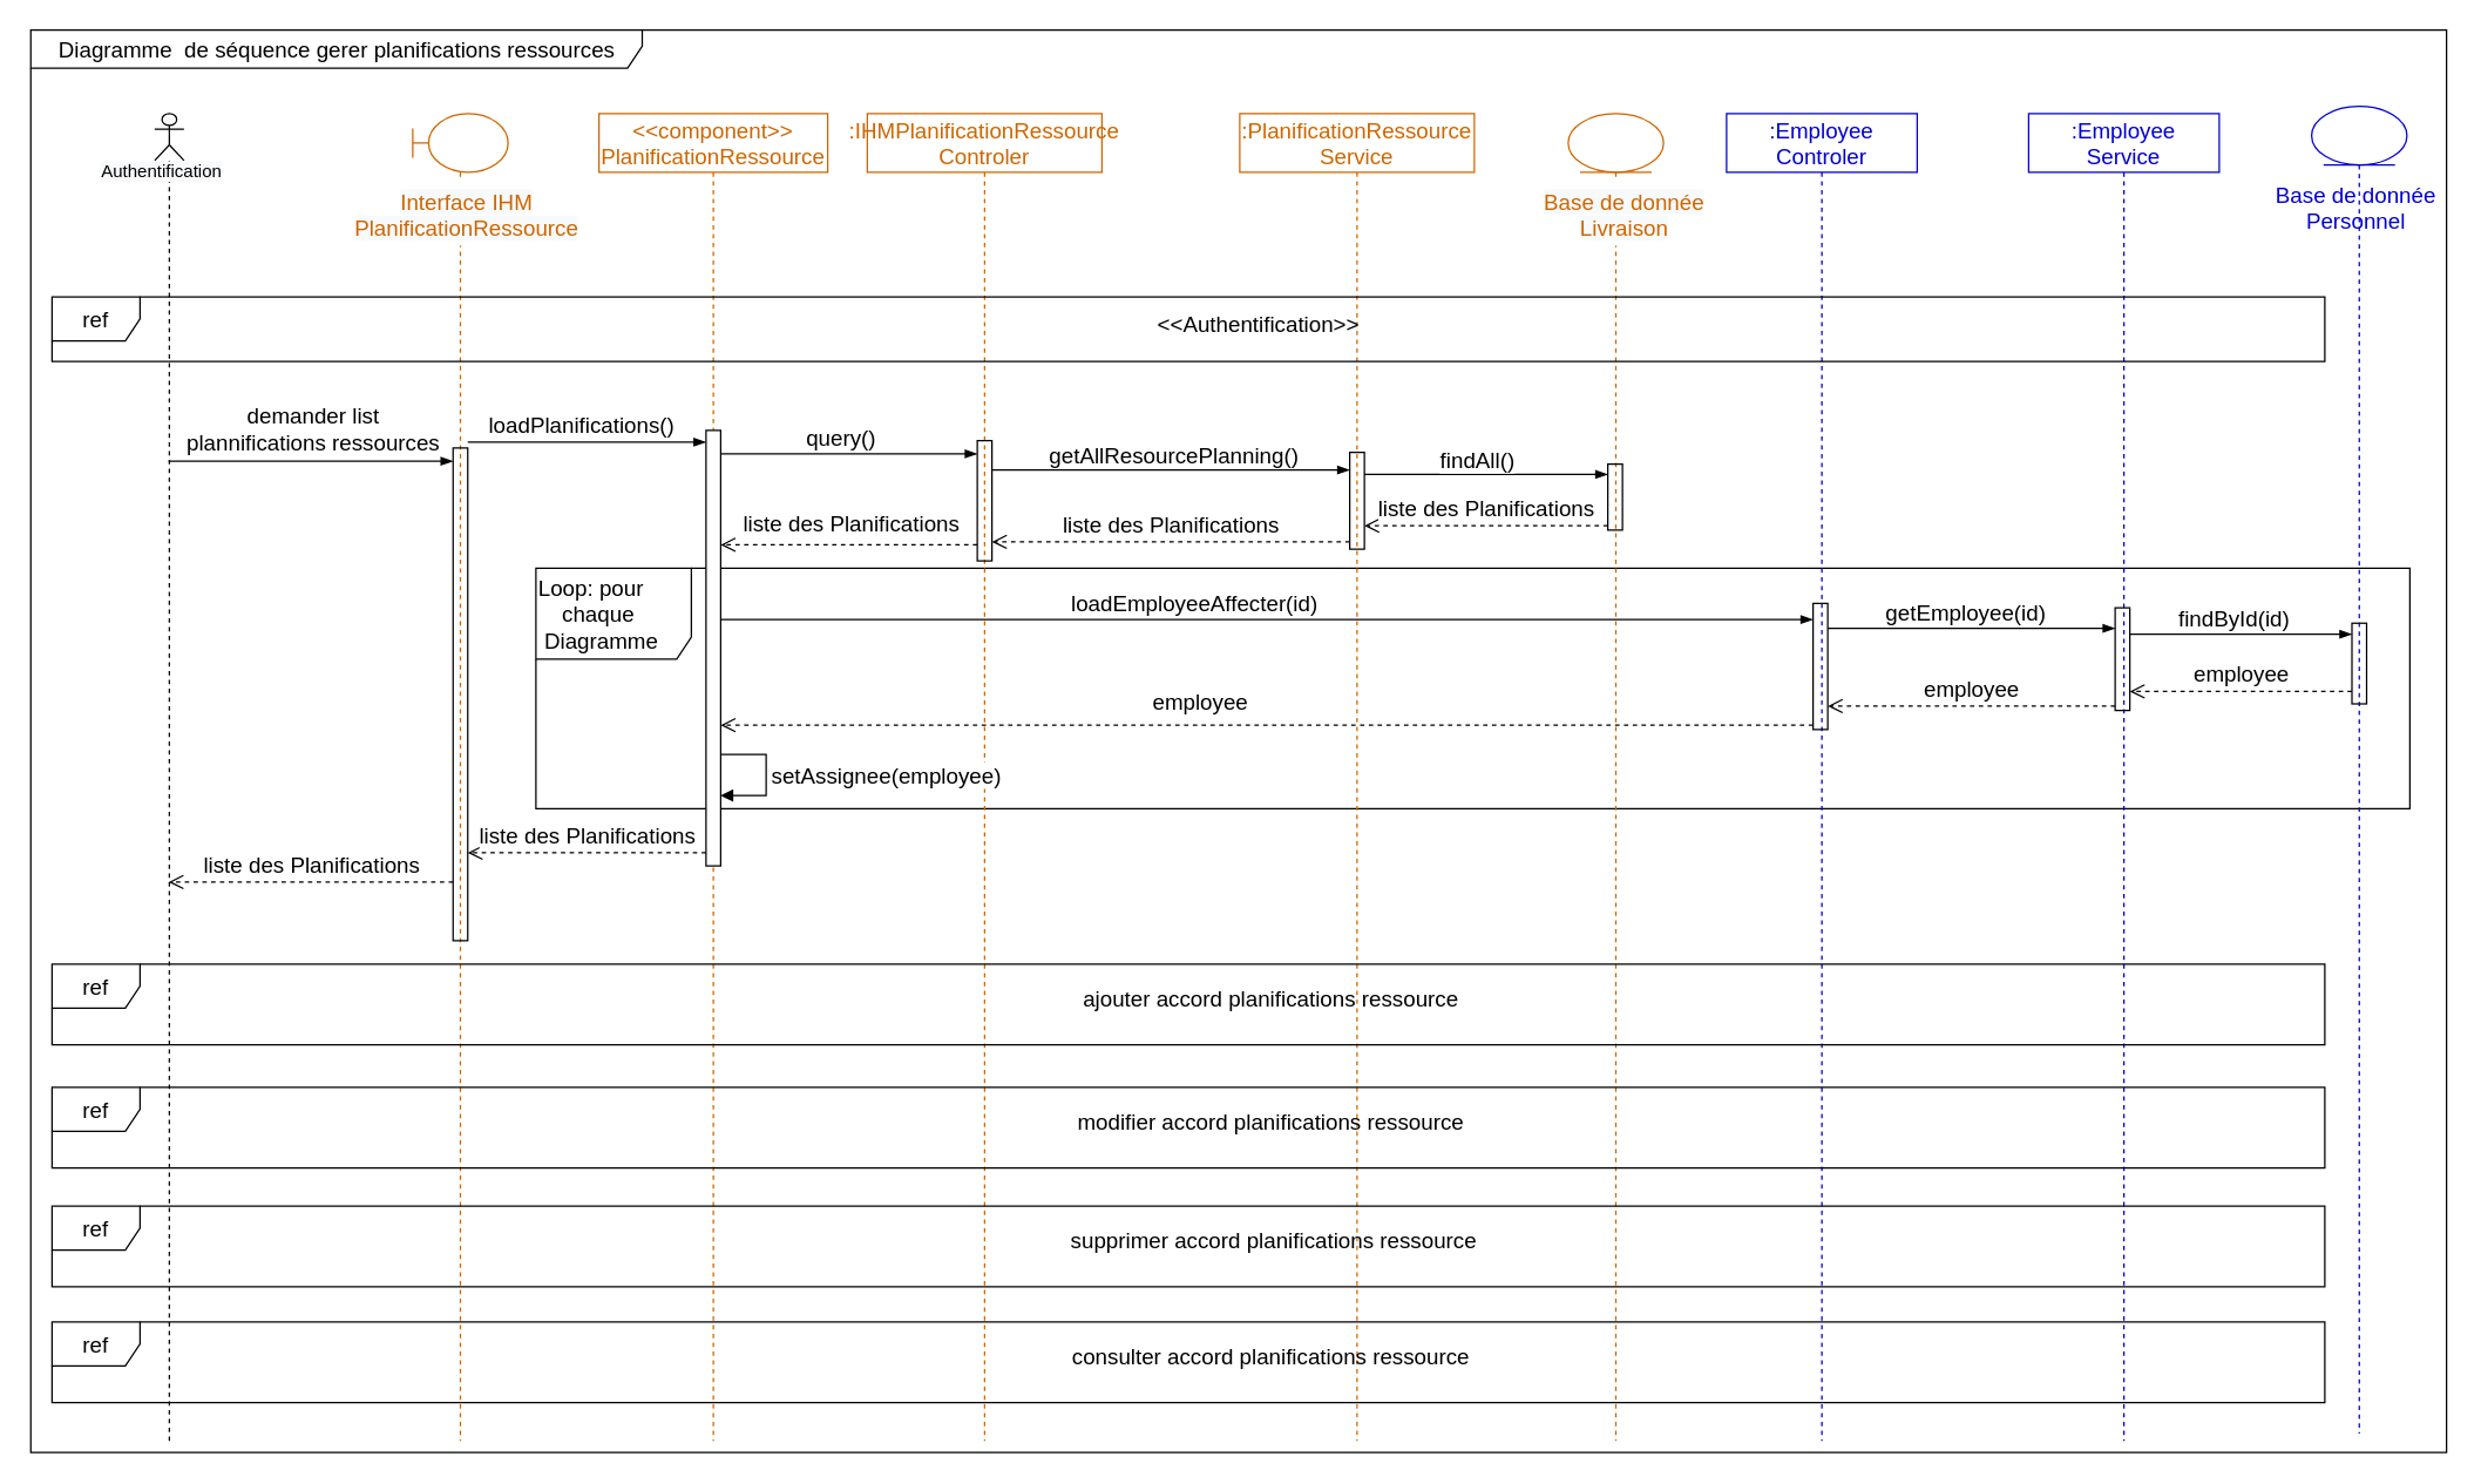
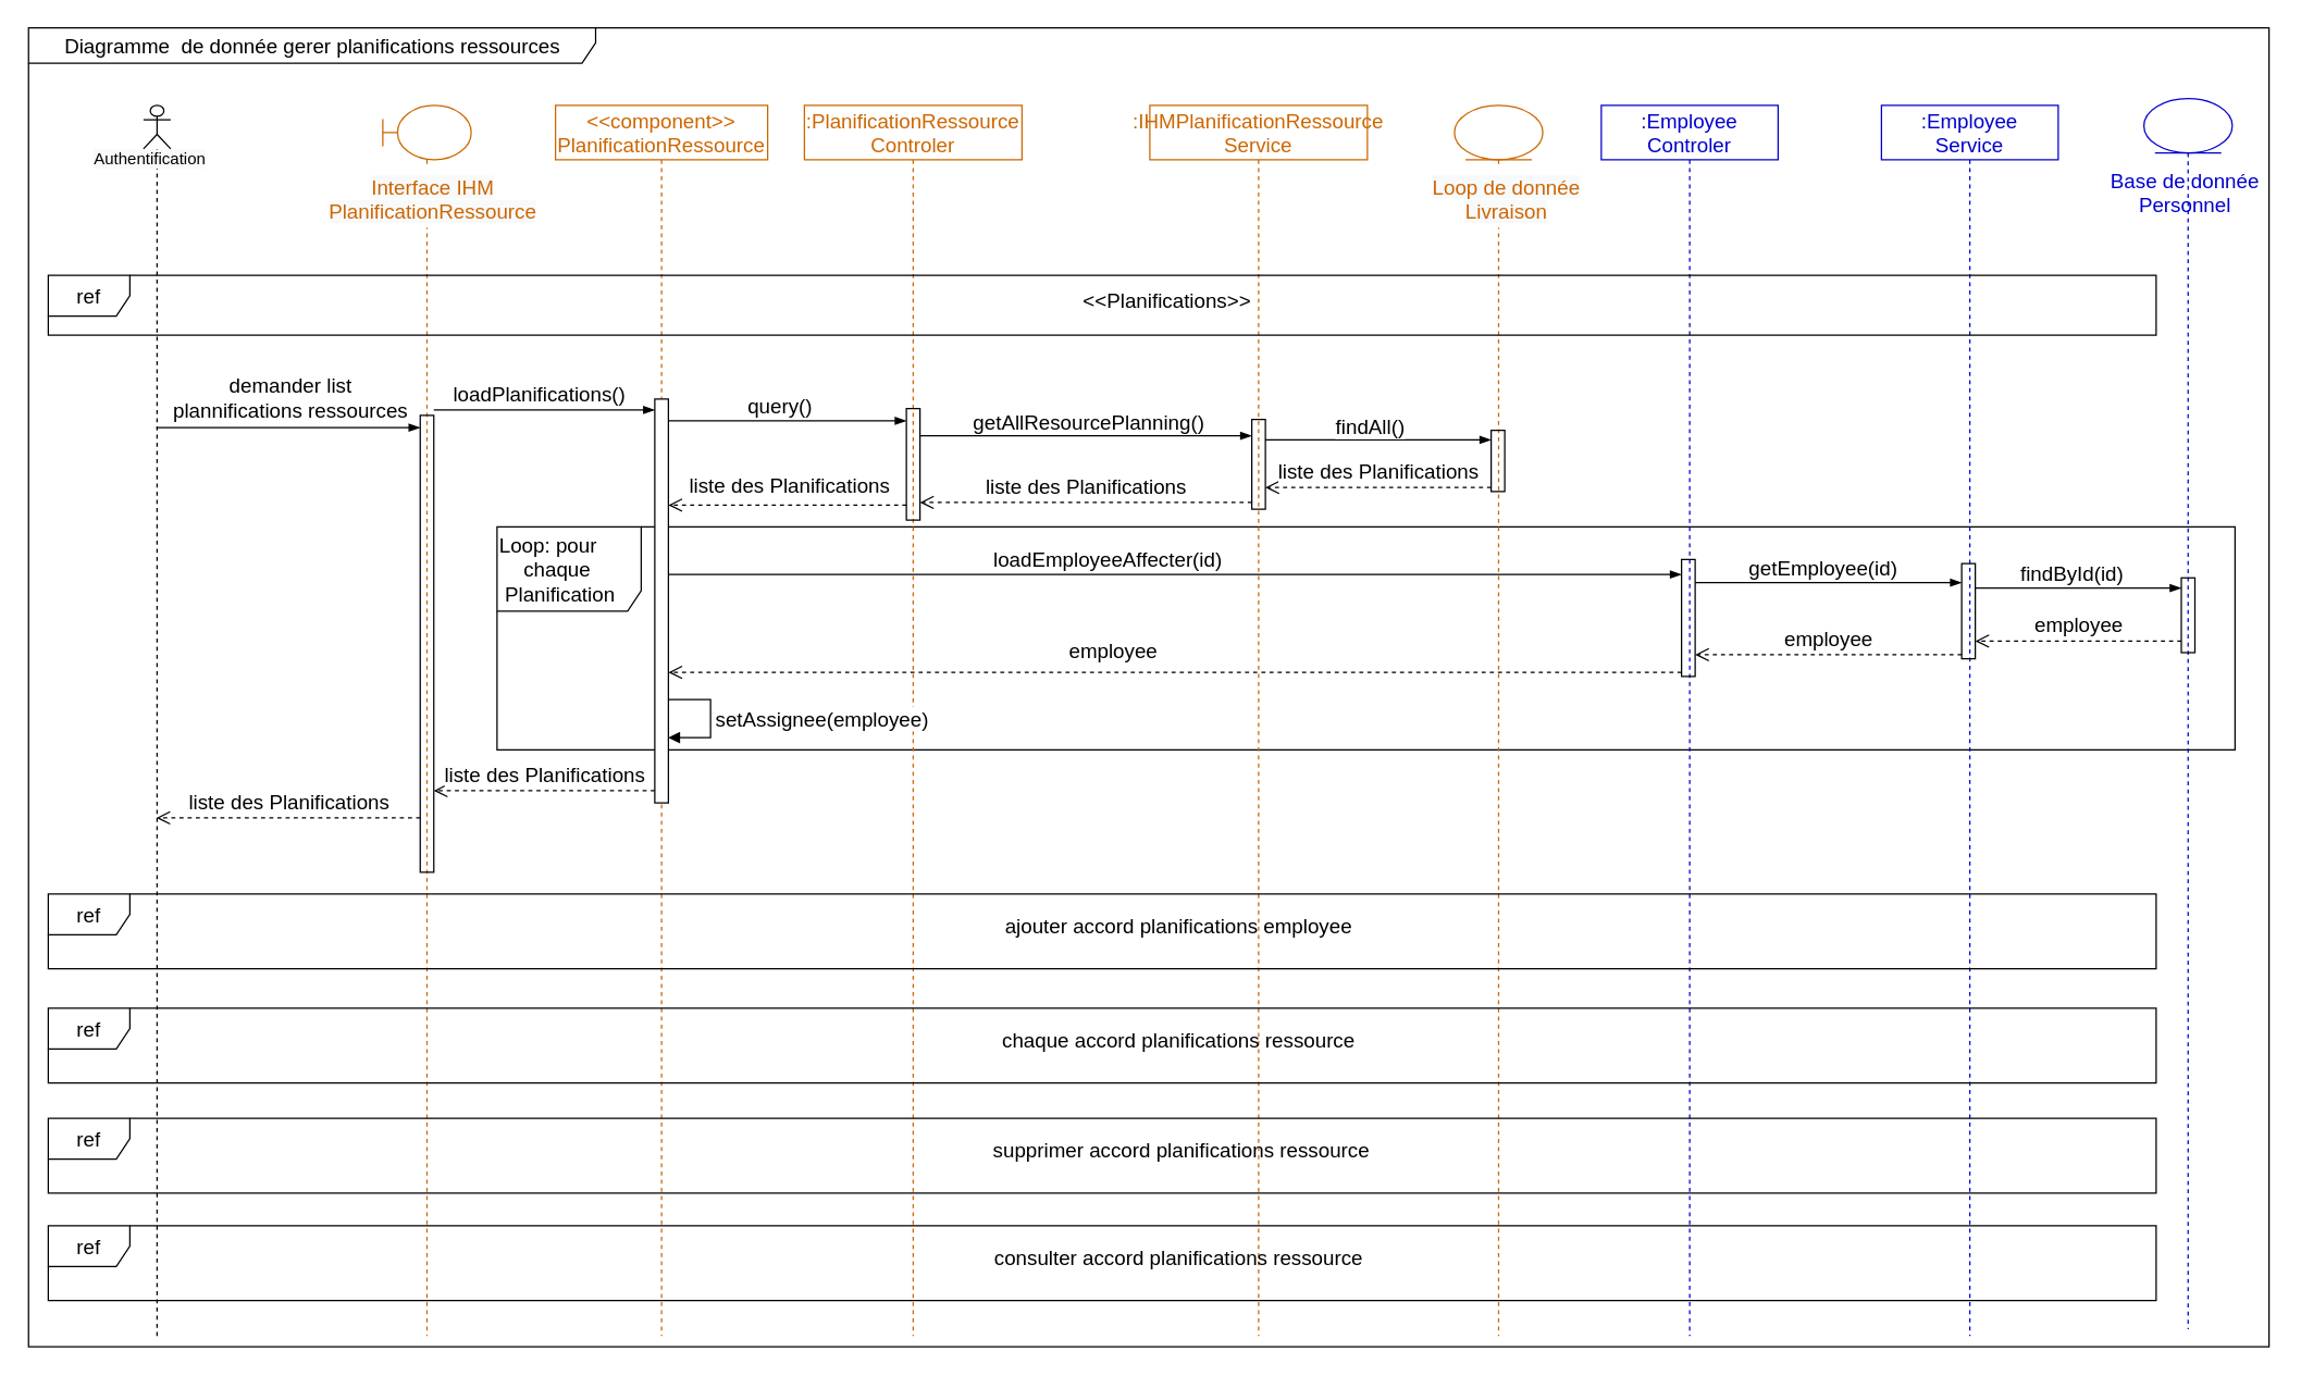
- <mxCell id="3" value="Diagramme&amp;nbsp; de séquence gerer planifications ressources" style="shape=umlFrame;whiteSpace=wrap;html=1;rounded=0;shadow=0;glass=0;sketch=0;fontSize=15;fillColor=none;width=417;height=26;" vertex="1" parent="1"><mxGeometry x="20.5" y="20" width="1647.5" height="970" as="geometry" /></mxCell>
+ <mxCell id="3" value="Diagramme&amp;nbsp; de donnée gerer planifications ressources" style="shape=umlFrame;whiteSpace=wrap;html=1;rounded=0;shadow=0;glass=0;sketch=0;fontSize=15;fillColor=none;width=417;height=26;" vertex="1" parent="1"><mxGeometry x="20.5" y="20" width="1647.5" height="970" as="geometry" /></mxCell>
- <mxCell id="4" value=":IHMPlanificationRessource&lt;br&gt;Controler" style="shape=umlLifeline;perimeter=lifelinePerimeter;whiteSpace=wrap;html=1;container=1;collapsible=0;recursiveResize=0;outlineConnect=0;rounded=0;shadow=0;glass=0;sketch=0;fillColor=none;fontSize=15;fontColor=#CC6600;strokeColor=#CC6600;" vertex="1" parent="1"><mxGeometry x="591" y="77" width="160" height="905" as="geometry" /></mxCell>
+ <mxCell id="4" value=":PlanificationRessource&lt;br&gt;Controler" style="shape=umlLifeline;perimeter=lifelinePerimeter;whiteSpace=wrap;html=1;container=1;collapsible=0;recursiveResize=0;outlineConnect=0;rounded=0;shadow=0;glass=0;sketch=0;fillColor=none;fontSize=15;fontColor=#CC6600;strokeColor=#CC6600;" vertex="1" parent="1"><mxGeometry x="591" y="77" width="160" height="905" as="geometry" /></mxCell>
- <mxCell id="8" value=":PlanificationRessource&lt;br&gt;Service" style="shape=umlLifeline;perimeter=lifelinePerimeter;whiteSpace=wrap;html=1;container=1;collapsible=0;recursiveResize=0;outlineConnect=0;rounded=0;shadow=0;glass=0;sketch=0;fillColor=none;fontSize=15;fontColor=#CC6600;strokeColor=#CC6600;" vertex="1" parent="1"><mxGeometry x="845" y="77" width="160" height="905" as="geometry" /></mxCell>
+ <mxCell id="8" value=":IHMPlanificationRessource&lt;br&gt;Service" style="shape=umlLifeline;perimeter=lifelinePerimeter;whiteSpace=wrap;html=1;container=1;collapsible=0;recursiveResize=0;outlineConnect=0;rounded=0;shadow=0;glass=0;sketch=0;fillColor=none;fontSize=15;fontColor=#CC6600;strokeColor=#CC6600;" vertex="1" parent="1"><mxGeometry x="845" y="77" width="160" height="905" as="geometry" /></mxCell>
- <mxCell id="12" value="&lt;span style=&quot;font-family: Helvetica; font-size: 15px; font-style: normal; font-variant-ligatures: normal; font-variant-caps: normal; font-weight: 400; letter-spacing: normal; orphans: 2; text-indent: 0px; text-transform: none; widows: 2; word-spacing: 0px; -webkit-text-stroke-width: 0px; background-color: rgb(248, 249, 250); text-decoration-thickness: initial; text-decoration-style: initial; text-decoration-color: initial; float: none; display: inline !important;&quot;&gt;Base de donnée&lt;br&gt;Livraison&lt;br&gt;&lt;/span&gt;" style="text;whiteSpace=wrap;html=1;fontSize=15;align=center;fillColor=default;fontColor=#CC6600;" vertex="1" parent="10"><mxGeometry x="-21" y="45" width="119" height="45" as="geometry" /></mxCell>
+ <mxCell id="12" value="&lt;span style=&quot;font-family: Helvetica; font-size: 15px; font-style: normal; font-variant-ligatures: normal; font-variant-caps: normal; font-weight: 400; letter-spacing: normal; orphans: 2; text-indent: 0px; text-transform: none; widows: 2; word-spacing: 0px; -webkit-text-stroke-width: 0px; background-color: rgb(248, 249, 250); text-decoration-thickness: initial; text-decoration-style: initial; text-decoration-color: initial; float: none; display: inline !important;&quot;&gt;Loop de donnée&lt;br&gt;Livraison&lt;br&gt;&lt;/span&gt;" style="text;whiteSpace=wrap;html=1;fontSize=15;align=center;fillColor=default;fontColor=#CC6600;" vertex="1" parent="10"><mxGeometry x="-21" y="45" width="119" height="45" as="geometry" /></mxCell>
- <mxCell id="51" value="&amp;lt;&amp;lt;Authentification&amp;gt;&amp;gt;" style="text;html=1;strokeColor=none;fillColor=none;align=center;verticalAlign=middle;whiteSpace=wrap;rounded=0;labelBackgroundColor=none;fontSize=15;fontColor=#000000;" vertex="1" parent="1"><mxGeometry x="828" y="205" width="60" height="30" as="geometry" /></mxCell>
+ <mxCell id="51" value="&amp;lt;&amp;lt;Planifications&amp;gt;&amp;gt;" style="text;html=1;strokeColor=none;fillColor=none;align=center;verticalAlign=middle;whiteSpace=wrap;rounded=0;labelBackgroundColor=none;fontSize=15;fontColor=#000000;" vertex="1" parent="1"><mxGeometry x="828" y="205" width="60" height="30" as="geometry" /></mxCell>
- <mxCell id="2" value="Loop: pour &lt;br&gt;&lt;div style=&quot;text-align: center;&quot;&gt;&lt;span style=&quot;background-color: initial;&quot;&gt;chaque&lt;/span&gt;&lt;/div&gt;&amp;nbsp;&lt;span style=&quot;text-align: center;&quot;&gt;Diagramme&lt;/span&gt;" style="shape=umlFrame;whiteSpace=wrap;html=1;rounded=0;shadow=0;glass=0;sketch=0;fontSize=15;fillColor=none;width=106;height=62;align=left;labelBackgroundColor=none;" vertex="1" parent="1"><mxGeometry x="365" y="387" width="1278" height="164" as="geometry" /></mxCell>
+ <mxCell id="2" value="Loop: pour &lt;br&gt;&lt;div style=&quot;text-align: center;&quot;&gt;&lt;span style=&quot;background-color: initial;&quot;&gt;chaque&lt;/span&gt;&lt;/div&gt;&amp;nbsp;&lt;span style=&quot;text-align: center;&quot;&gt;Planification&lt;/span&gt;" style="shape=umlFrame;whiteSpace=wrap;html=1;rounded=0;shadow=0;glass=0;sketch=0;fontSize=15;fillColor=none;width=106;height=62;align=left;labelBackgroundColor=none;" vertex="1" parent="1"><mxGeometry x="365" y="387" width="1278" height="164" as="geometry" /></mxCell>
- <mxCell id="53" value="ajouter accord planifications ressource" style="text;html=1;strokeColor=none;fillColor=none;align=center;verticalAlign=middle;whiteSpace=wrap;rounded=0;labelBackgroundColor=none;fontSize=15;fontColor=#000000;" vertex="1" parent="1"><mxGeometry x="725" y="665" width="283" height="30" as="geometry" /></mxCell>
+ <mxCell id="53" value="ajouter accord planifications employee" style="text;html=1;strokeColor=none;fillColor=none;align=center;verticalAlign=middle;whiteSpace=wrap;rounded=0;labelBackgroundColor=none;fontSize=15;fontColor=#000000;" vertex="1" parent="1"><mxGeometry x="725" y="665" width="283" height="30" as="geometry" /></mxCell>
- <mxCell id="55" value="modifier accord planifications ressource" style="text;html=1;strokeColor=none;fillColor=none;align=center;verticalAlign=middle;whiteSpace=wrap;rounded=0;labelBackgroundColor=none;fontSize=15;fontColor=#000000;" vertex="1" parent="1"><mxGeometry x="725" y="749" width="283" height="30" as="geometry" /></mxCell>
+ <mxCell id="55" value="chaque accord planifications ressource" style="text;html=1;strokeColor=none;fillColor=none;align=center;verticalAlign=middle;whiteSpace=wrap;rounded=0;labelBackgroundColor=none;fontSize=15;fontColor=#000000;" vertex="1" parent="1"><mxGeometry x="725" y="749" width="283" height="30" as="geometry" /></mxCell>
